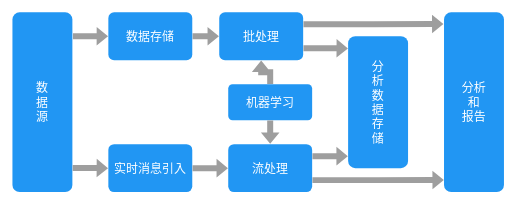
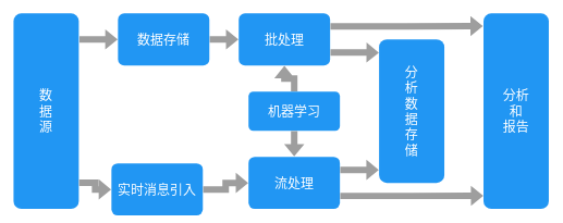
- <mxCell id="6" value="实时消息引入" style="rounded=1;whiteSpace=wrap;html=1;fontSize=20;fillColor=#2196f3;strokeColor=none;fontColor=#FFFFFF;arcSize=12;" parent="1" vertex="1"><mxGeometry x="180" y="240" width="140" height="80" as="geometry" /></mxCell>
+ <mxCell id="6" value="实时消息引入" style="rounded=1;whiteSpace=wrap;html=1;fontSize=20;fillColor=#2196f3;strokeColor=none;fontColor=#FFFFFF;arcSize=12;" parent="1" vertex="1"><mxGeometry x="170" y="250" width="140" height="80" as="geometry" /></mxCell>
